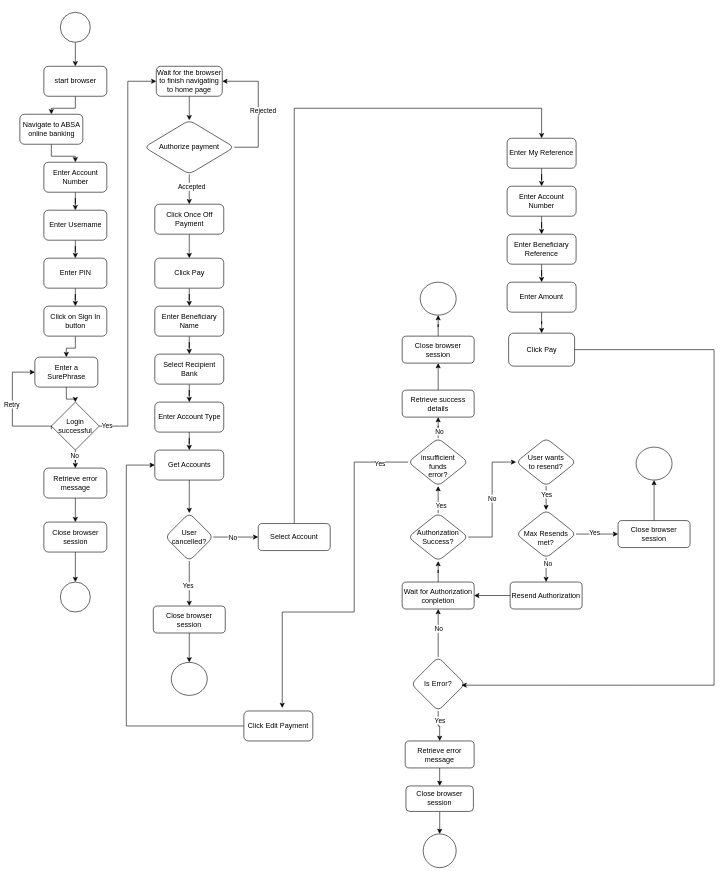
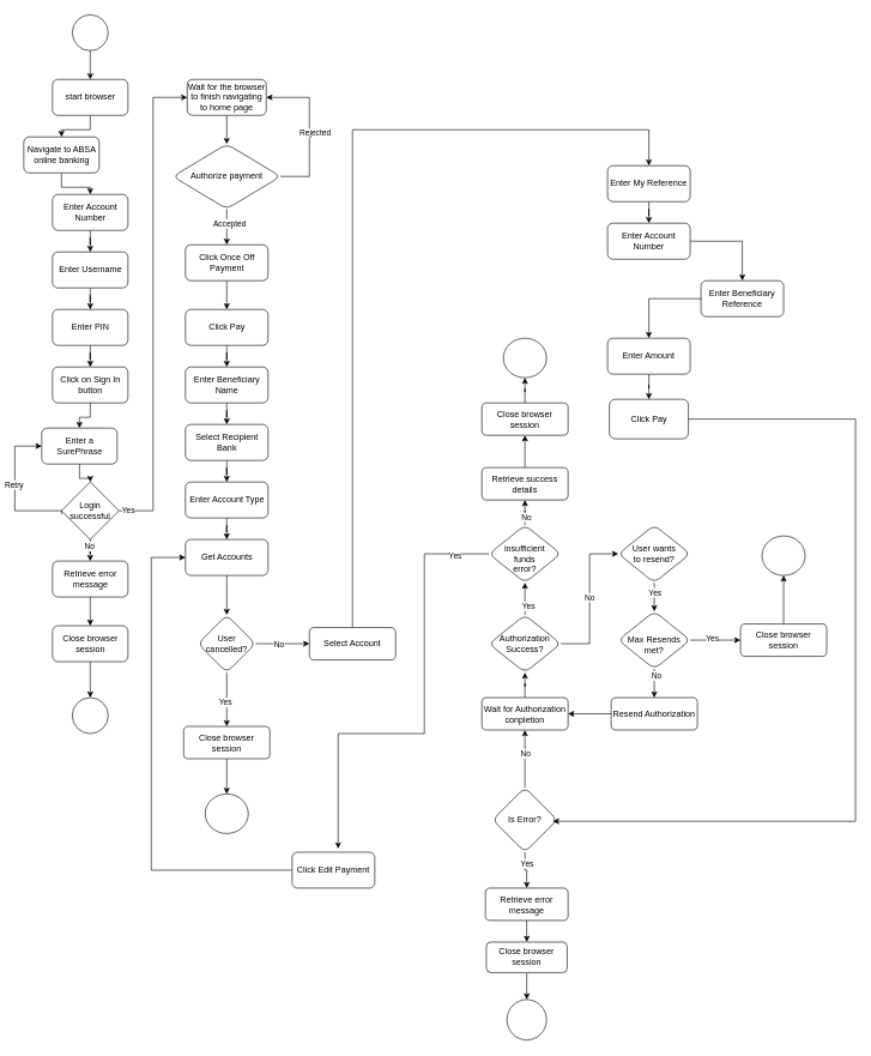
- <mxCell id="107" value="Enter Beneficiary Reference" style="whiteSpace=wrap;html=1;rounded=1;" vertex="1" parent="1"><mxGeometry x="845" y="390" width="115" height="50" as="geometry" /></mxCell>
+ <mxCell id="107" value="Enter Beneficiary Reference" style="whiteSpace=wrap;html=1;rounded=1;" vertex="1" parent="1"><mxGeometry x="975" y="390" width="115" height="50" as="geometry" /></mxCell>
